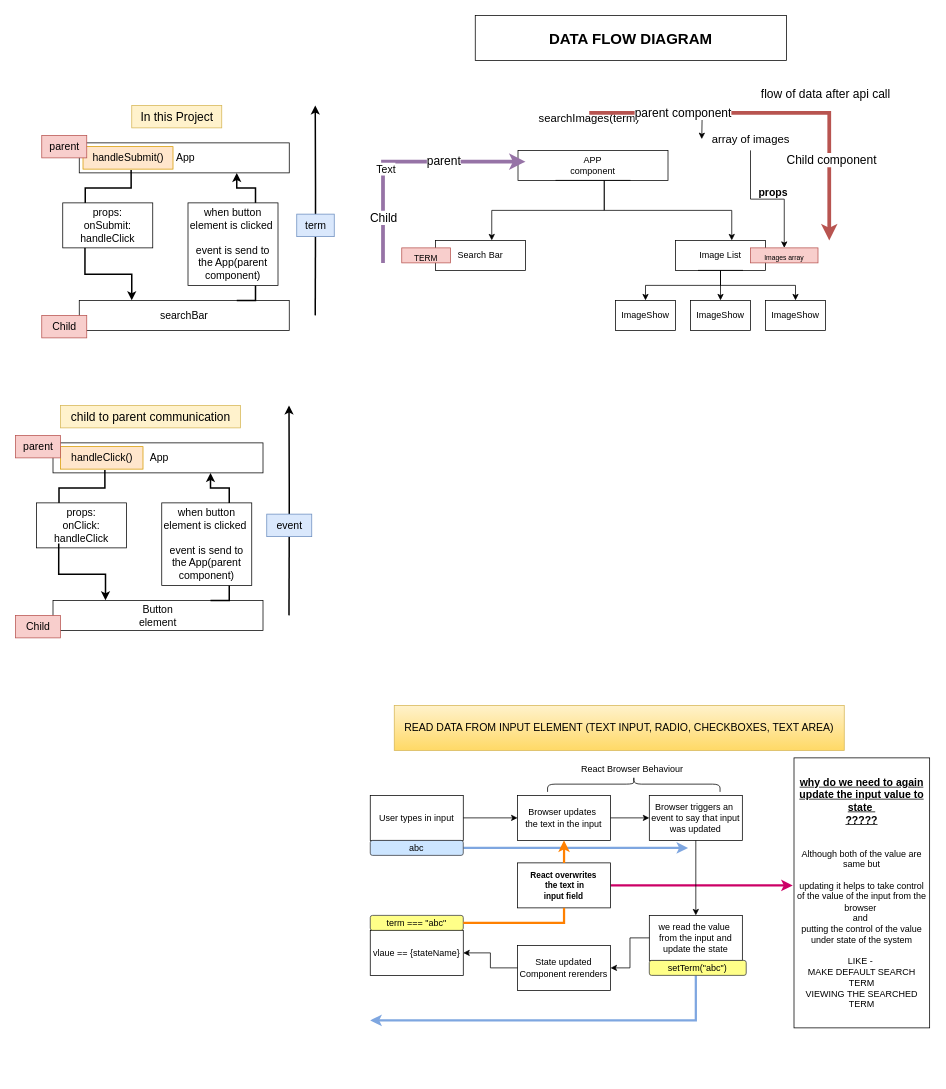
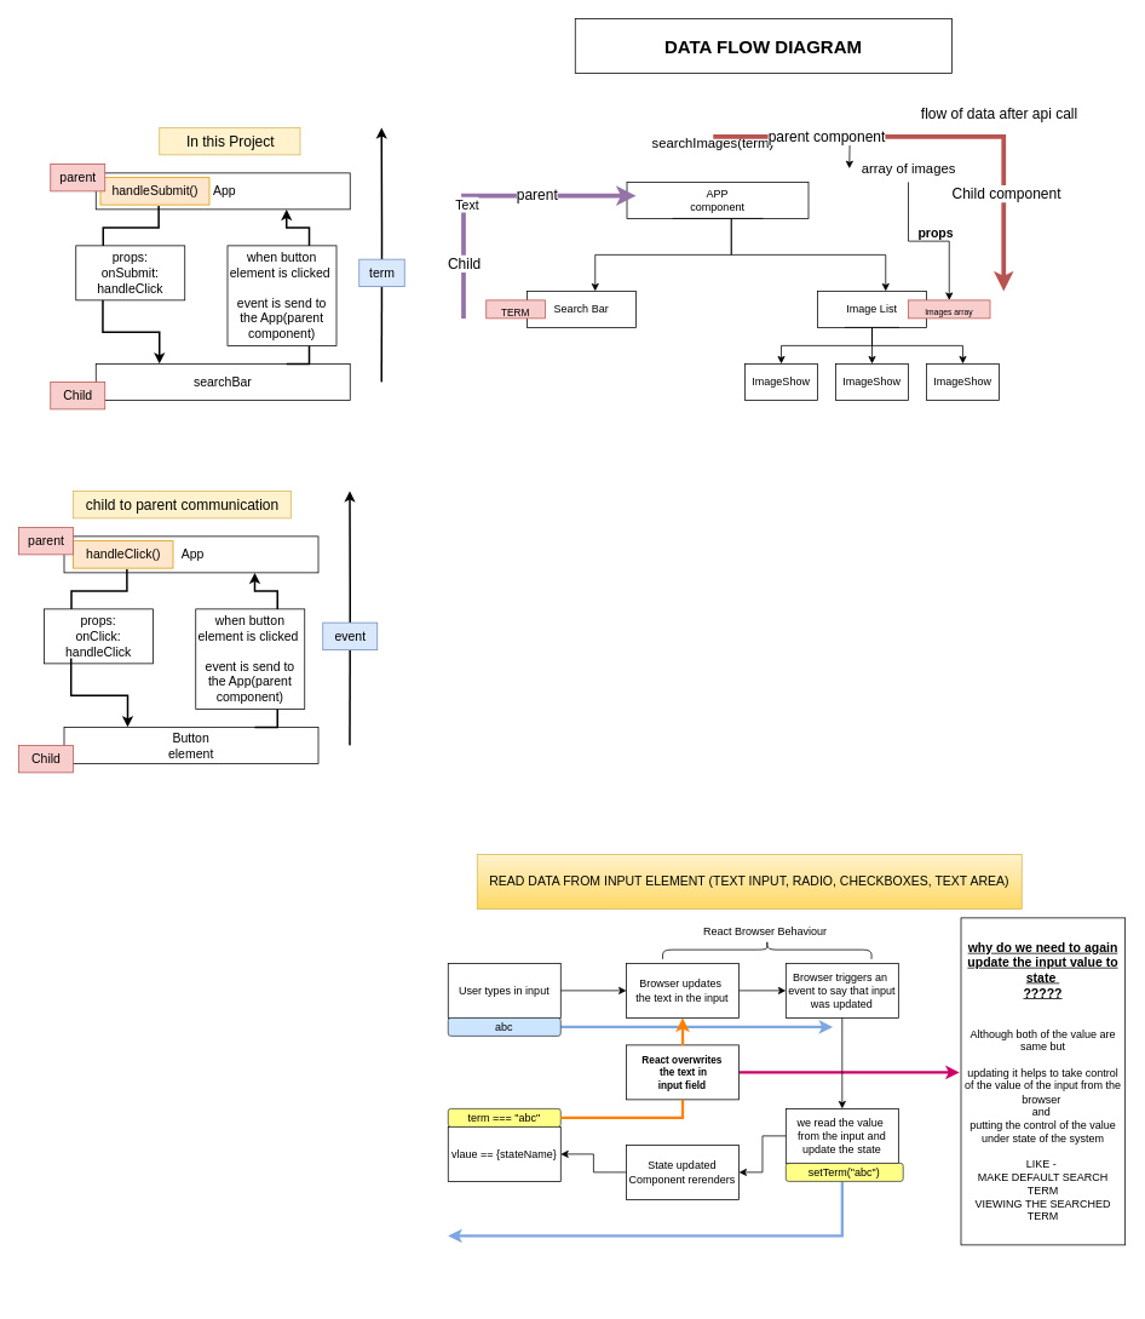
- <mxCell id="31" value="In this Project" style="text;html=1;align=center;verticalAlign=middle;resizable=0;points=[];autosize=1;strokeColor=#d6b656;fillColor=#fff2cc;fontSize=16;" parent="1" vertex="1"><mxGeometry x="175" y="140" width="120" height="30" as="geometry" /></mxCell>
+ <mxCell id="31" value="In this Project" style="text;html=1;align=center;verticalAlign=middle;resizable=0;points=[];autosize=1;strokeColor=#d6b656;fillColor=#fff2cc;fontSize=16;" parent="1" vertex="1"><mxGeometry x="175" y="140" width="155" height="30" as="geometry" /></mxCell>
